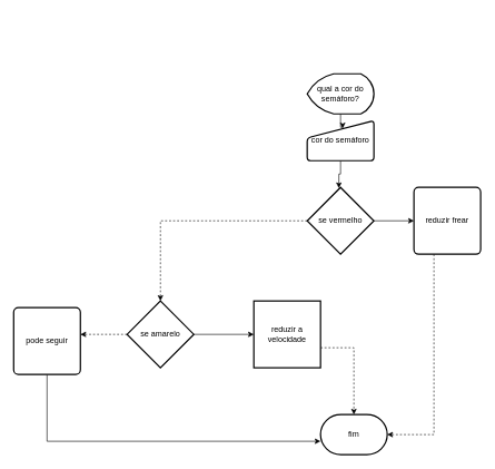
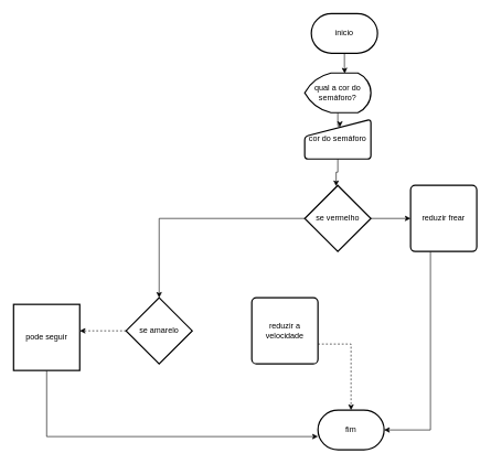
+ <mxCell id="3" value="inicio" style="strokeWidth=2;html=1;shape=mxgraph.flowchart.terminator;whiteSpace=wrap;" vertex="1" parent="1"><mxGeometry x="470" y="20" width="100" height="60" as="geometry" /></mxCell>
+ <mxCell id="2" style="edgeStyle=orthogonalEdgeStyle;rounded=0;orthogonalLoop=1;jettySize=auto;html=1;entryX=0.605;entryY=0.011;entryDx=0;entryDy=0;entryPerimeter=0;" edge="1" parent="1" source="3" target="5"><mxGeometry relative="1" as="geometry" /></mxCell>
- <mxCell id="9" style="edgeStyle=orthogonalEdgeStyle;rounded=0;orthogonalLoop=1;jettySize=auto;html=1;entryX=0.5;entryY=0;entryDx=0;entryDy=0;entryPerimeter=0;dashed=1;" edge="1" parent="1" source="10" target="15"><mxGeometry relative="1" as="geometry" /></mxCell>
+ <mxCell id="9" style="edgeStyle=orthogonalEdgeStyle;rounded=0;orthogonalLoop=1;jettySize=auto;html=1;entryX=0.5;entryY=0;entryDx=0;entryDy=0;entryPerimeter=0;" edge="1" parent="1" source="10" target="15"><mxGeometry relative="1" as="geometry" /></mxCell>
- <mxCell id="13" style="edgeStyle=orthogonalEdgeStyle;rounded=0;orthogonalLoop=1;jettySize=auto;html=1;entryX=0;entryY=0.5;entryDx=0;entryDy=0;" edge="1" parent="1" source="15" target="17"><mxGeometry relative="1" as="geometry" /></mxCell>
- <mxCell id="17" value="reduzir a velocidade" style="whiteSpace=wrap;html=1;absoluteArcSize=1;arcSize=14;strokeWidth=2;rounded=0;" vertex="1" parent="1"><mxGeometry x="380" y="450" width="100" height="100" as="geometry" /></mxCell>
+ <mxCell id="17" value="reduzir a velocidade" style="rounded=1;whiteSpace=wrap;html=1;absoluteArcSize=1;arcSize=14;strokeWidth=2;" vertex="1" parent="1"><mxGeometry x="380" y="450" width="100" height="100" as="geometry" /></mxCell>
- <mxCell id="19" value="pode seguir" style="rounded=1;whiteSpace=wrap;html=1;absoluteArcSize=1;arcSize=14;strokeWidth=2;" vertex="1" parent="1"><mxGeometry x="20" y="460" width="100" height="100" as="geometry" /></mxCell>
+ <mxCell id="19" value="pode seguir" style="whiteSpace=wrap;html=1;absoluteArcSize=1;arcSize=14;strokeWidth=2;rounded=0;" vertex="1" parent="1"><mxGeometry x="20" y="460" width="100" height="100" as="geometry" /></mxCell>
- <mxCell id="11" style="edgeStyle=orthogonalEdgeStyle;rounded=0;orthogonalLoop=1;jettySize=auto;html=1;dashed=1;" edge="1" parent="1" source="12" target="20"><mxGeometry relative="1" as="geometry"><Array as="points"><mxPoint x="650" y="650" /></Array></mxGeometry></mxCell>
+ <mxCell id="11" style="edgeStyle=orthogonalEdgeStyle;rounded=0;orthogonalLoop=1;jettySize=auto;html=1;" edge="1" parent="1" source="12" target="20"><mxGeometry relative="1" as="geometry"><Array as="points"><mxPoint x="650" y="650" /></Array></mxGeometry></mxCell>
